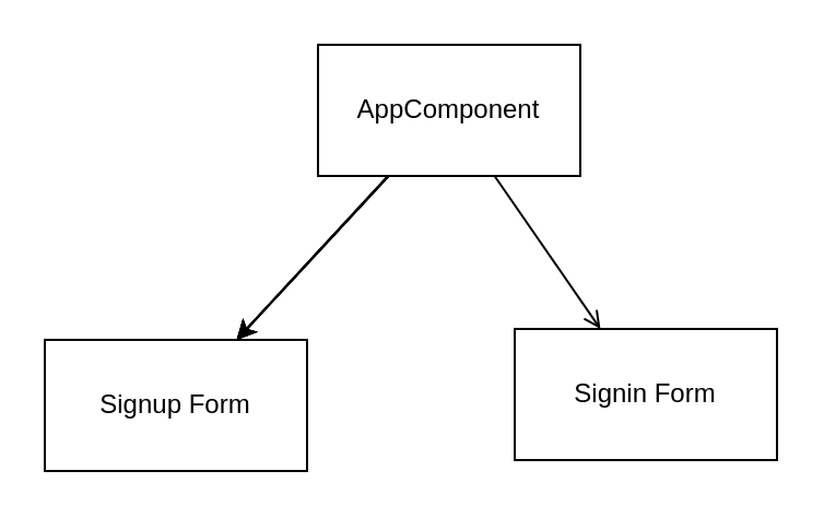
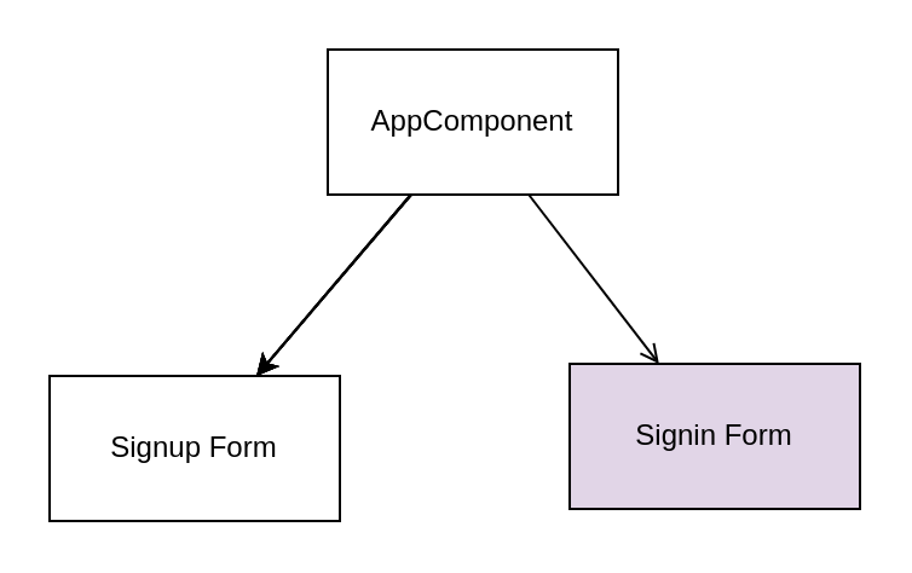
- <mxCell id="7" value="AppComponent" style="rounded=0;whiteSpace=wrap;html=1;" parent="1" vertex="1"><mxGeometry x="145" y="20" width="120" height="60" as="geometry" /></mxCell>
+ <mxCell id="7" value="AppComponent" style="rounded=0;whiteSpace=wrap;html=1;" parent="1" vertex="1"><mxGeometry x="135" y="20" width="120" height="60" as="geometry" /></mxCell>
- <mxCell id="9" value="Signin Form" style="rounded=0;whiteSpace=wrap;html=1;" parent="1" vertex="1"><mxGeometry x="235" y="150" width="120" height="60" as="geometry" /></mxCell>
+ <mxCell id="9" value="Signin Form" style="rounded=0;whiteSpace=wrap;html=1;fillColor=#e1d5e7;" parent="1" vertex="1"><mxGeometry x="235" y="150" width="120" height="60" as="geometry" /></mxCell>
